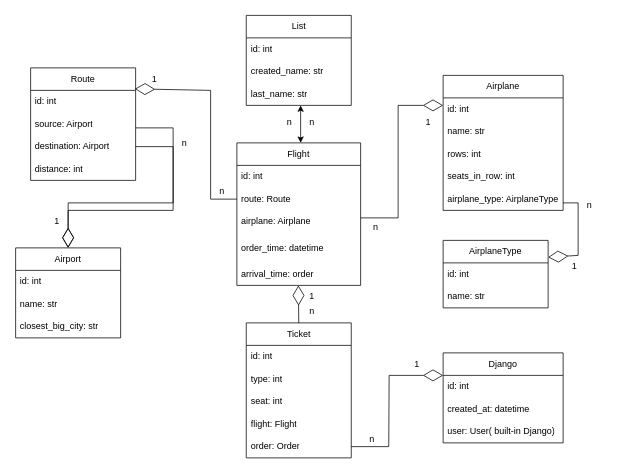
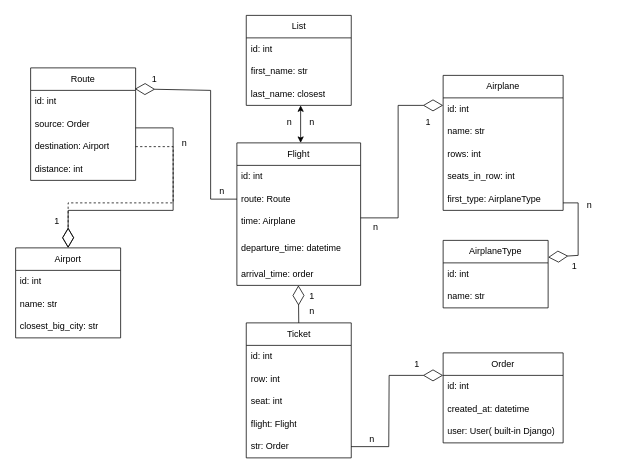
- <mxCell id="10" value="created_name: str" style="text;strokeColor=none;fillColor=none;align=left;verticalAlign=middle;spacingLeft=4;spacingRight=4;overflow=hidden;points=[[0,0.5],[1,0.5]];portConstraint=eastwest;rotatable=0;whiteSpace=wrap;html=1;" vertex="1" parent="8"><mxGeometry y="60" width="140" height="30" as="geometry" /></mxCell>
+ <mxCell id="10" value="first_name: str" style="text;strokeColor=none;fillColor=none;align=left;verticalAlign=middle;spacingLeft=4;spacingRight=4;overflow=hidden;points=[[0,0.5],[1,0.5]];portConstraint=eastwest;rotatable=0;whiteSpace=wrap;html=1;" vertex="1" parent="8"><mxGeometry y="60" width="140" height="30" as="geometry" /></mxCell>
- <mxCell id="11" value="last_name: str" style="text;strokeColor=none;fillColor=none;align=left;verticalAlign=middle;spacingLeft=4;spacingRight=4;overflow=hidden;points=[[0,0.5],[1,0.5]];portConstraint=eastwest;rotatable=0;whiteSpace=wrap;html=1;" vertex="1" parent="8"><mxGeometry y="90" width="140" height="30" as="geometry" /></mxCell>
+ <mxCell id="11" value="last_name: closest" style="text;strokeColor=none;fillColor=none;align=left;verticalAlign=middle;spacingLeft=4;spacingRight=4;overflow=hidden;points=[[0,0.5],[1,0.5]];portConstraint=eastwest;rotatable=0;whiteSpace=wrap;html=1;" vertex="1" parent="8"><mxGeometry y="90" width="140" height="30" as="geometry" /></mxCell>
- <mxCell id="48" value="source: Airport" style="text;strokeColor=none;fillColor=none;align=left;verticalAlign=middle;spacingLeft=4;spacingRight=4;overflow=hidden;points=[[0,0.5],[1,0.5]];portConstraint=eastwest;rotatable=0;whiteSpace=wrap;html=1;" vertex="1" parent="46"><mxGeometry y="60" width="140" height="30" as="geometry" /></mxCell>
+ <mxCell id="48" value="source: Order" style="text;strokeColor=none;fillColor=none;align=left;verticalAlign=middle;spacingLeft=4;spacingRight=4;overflow=hidden;points=[[0,0.5],[1,0.5]];portConstraint=eastwest;rotatable=0;whiteSpace=wrap;html=1;" vertex="1" parent="46"><mxGeometry y="60" width="140" height="30" as="geometry" /></mxCell>
- <mxCell id="21" value="airplane_type: AirplaneType" style="text;strokeColor=none;fillColor=none;align=left;verticalAlign=middle;spacingLeft=4;spacingRight=4;overflow=hidden;points=[[0,0.5],[1,0.5]];portConstraint=eastwest;rotatable=0;whiteSpace=wrap;html=1;" vertex="1" parent="16"><mxGeometry y="150" width="160" height="30" as="geometry" /></mxCell>
+ <mxCell id="21" value="first_type: AirplaneType" style="text;strokeColor=none;fillColor=none;align=left;verticalAlign=middle;spacingLeft=4;spacingRight=4;overflow=hidden;points=[[0,0.5],[1,0.5]];portConstraint=eastwest;rotatable=0;whiteSpace=wrap;html=1;" vertex="1" parent="16"><mxGeometry y="150" width="160" height="30" as="geometry" /></mxCell>
- <mxCell id="56" value="" style="endArrow=diamondThin;endFill=0;endSize=24;html=1;rounded=0;exitX=1;exitY=0.5;exitDx=0;exitDy=0;entryX=0.5;entryY=0;entryDx=0;entryDy=0;" edge="1" parent="1" source="49" target="52"><mxGeometry width="160" relative="1" as="geometry"><mxPoint x="190" y="180" as="sourcePoint" /><mxPoint x="100" y="340" as="targetPoint" /><Array as="points"><mxPoint x="230" y="195" /><mxPoint x="230" y="230" /><mxPoint x="230" y="270" /><mxPoint x="90" y="270" /></Array></mxGeometry></mxCell>
+ <mxCell id="56" value="" style="endArrow=diamondThin;endFill=0;endSize=24;html=1;rounded=0;exitX=1;exitY=0.5;exitDx=0;exitDy=0;entryX=0.5;entryY=0;entryDx=0;entryDy=0;dashed=1;" edge="1" parent="1" source="49" target="52"><mxGeometry width="160" relative="1" as="geometry"><mxPoint x="190" y="180" as="sourcePoint" /><mxPoint x="100" y="340" as="targetPoint" /><Array as="points"><mxPoint x="230" y="195" /><mxPoint x="230" y="230" /><mxPoint x="230" y="270" /><mxPoint x="90" y="270" /></Array></mxGeometry></mxCell>
- <mxCell id="5" value="airplane: Airplane" style="text;strokeColor=none;fillColor=none;align=left;verticalAlign=middle;spacingLeft=4;spacingRight=4;overflow=hidden;points=[[0,0.5],[1,0.5]];portConstraint=eastwest;rotatable=0;whiteSpace=wrap;html=1;" vertex="1" parent="2"><mxGeometry y="90" width="165" height="30" as="geometry" /></mxCell>
+ <mxCell id="5" value="time: Airplane" style="text;strokeColor=none;fillColor=none;align=left;verticalAlign=middle;spacingLeft=4;spacingRight=4;overflow=hidden;points=[[0,0.5],[1,0.5]];portConstraint=eastwest;rotatable=0;whiteSpace=wrap;html=1;" vertex="1" parent="2"><mxGeometry y="90" width="165" height="30" as="geometry" /></mxCell>
- <mxCell id="6" value="order_time: datetime" style="text;strokeColor=none;fillColor=none;align=left;verticalAlign=middle;spacingLeft=4;spacingRight=4;overflow=hidden;points=[[0,0.5],[1,0.5]];portConstraint=eastwest;rotatable=0;whiteSpace=wrap;html=1;" vertex="1" parent="2"><mxGeometry y="120" width="165" height="40" as="geometry" /></mxCell>
+ <mxCell id="6" value="departure_time: datetime" style="text;strokeColor=none;fillColor=none;align=left;verticalAlign=middle;spacingLeft=4;spacingRight=4;overflow=hidden;points=[[0,0.5],[1,0.5]];portConstraint=eastwest;rotatable=0;whiteSpace=wrap;html=1;" vertex="1" parent="2"><mxGeometry y="120" width="165" height="40" as="geometry" /></mxCell>
- <mxCell id="39" value="Django" style="swimlane;fontStyle=0;childLayout=stackLayout;horizontal=1;startSize=30;horizontalStack=0;resizeParent=1;resizeParentMax=0;resizeLast=0;collapsible=1;marginBottom=0;whiteSpace=wrap;html=1;" vertex="1" parent="1"><mxGeometry x="590" y="470" width="160" height="120" as="geometry" /></mxCell>
+ <mxCell id="39" value="Order" style="swimlane;fontStyle=0;childLayout=stackLayout;horizontal=1;startSize=30;horizontalStack=0;resizeParent=1;resizeParentMax=0;resizeLast=0;collapsible=1;marginBottom=0;whiteSpace=wrap;html=1;" vertex="1" parent="1"><mxGeometry x="590" y="470" width="160" height="120" as="geometry" /></mxCell>
- <mxCell id="32" value="type: int" style="text;strokeColor=none;fillColor=none;align=left;verticalAlign=middle;spacingLeft=4;spacingRight=4;overflow=hidden;points=[[0,0.5],[1,0.5]];portConstraint=eastwest;rotatable=0;whiteSpace=wrap;html=1;" vertex="1" parent="30"><mxGeometry y="60" width="140" height="30" as="geometry" /></mxCell>
+ <mxCell id="32" value="row: int" style="text;strokeColor=none;fillColor=none;align=left;verticalAlign=middle;spacingLeft=4;spacingRight=4;overflow=hidden;points=[[0,0.5],[1,0.5]];portConstraint=eastwest;rotatable=0;whiteSpace=wrap;html=1;" vertex="1" parent="30"><mxGeometry y="60" width="140" height="30" as="geometry" /></mxCell>
- <mxCell id="35" value="order: Order" style="text;strokeColor=none;fillColor=none;align=left;verticalAlign=middle;spacingLeft=4;spacingRight=4;overflow=hidden;points=[[0,0.5],[1,0.5]];portConstraint=eastwest;rotatable=0;whiteSpace=wrap;html=1;" vertex="1" parent="30"><mxGeometry y="150" width="140" height="30" as="geometry" /></mxCell>
+ <mxCell id="35" value="str: Order" style="text;strokeColor=none;fillColor=none;align=left;verticalAlign=middle;spacingLeft=4;spacingRight=4;overflow=hidden;points=[[0,0.5],[1,0.5]];portConstraint=eastwest;rotatable=0;whiteSpace=wrap;html=1;" vertex="1" parent="30"><mxGeometry y="150" width="140" height="30" as="geometry" /></mxCell>
